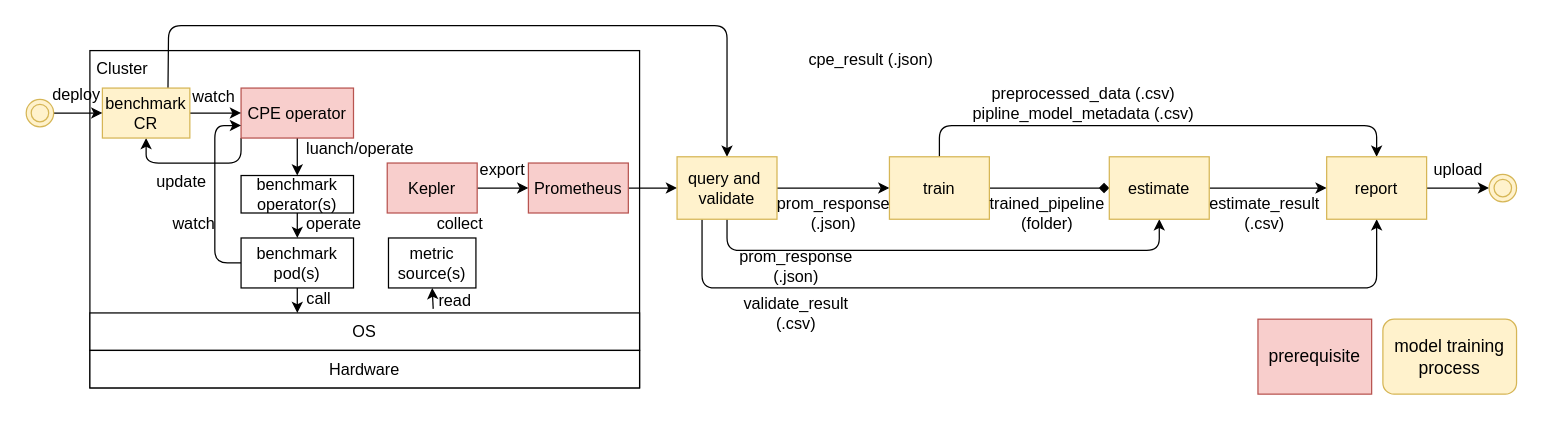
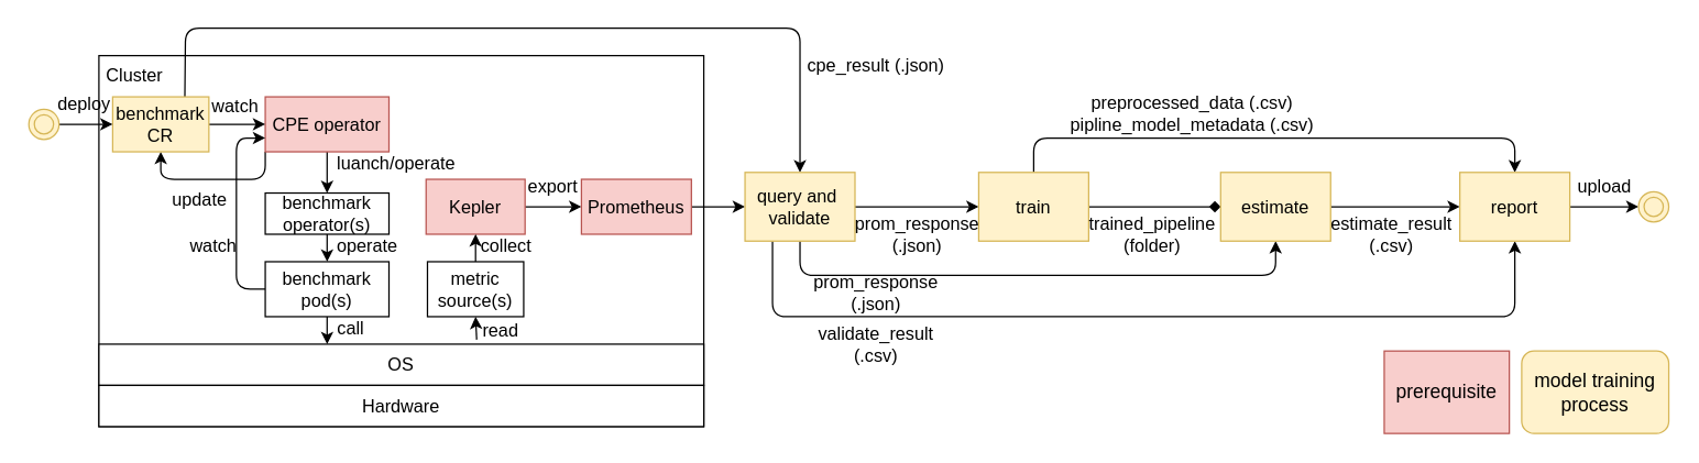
- <mxCell id="46" value="cpe_result (.json)" style="text;html=1;align=center;verticalAlign=middle;resizable=0;points=[];autosize=1;strokeColor=none;fillColor=none;fontSize=13;" vertex="1" parent="1"><mxGeometry x="636" y="32" width="120" height="30" as="geometry" /></mxCell>
+ <mxCell id="46" value="cpe_result (.json)" style="text;html=1;align=center;verticalAlign=middle;resizable=0;points=[];autosize=1;strokeColor=none;fillColor=none;fontSize=13;" vertex="1" parent="1"><mxGeometry x="576" y="32" width="120" height="30" as="geometry" /></mxCell>
+ <mxCell id="21" style="edgeStyle=none;html=1;exitX=0.5;exitY=0;exitDx=0;exitDy=0;entryX=0.5;entryY=1;entryDx=0;entryDy=0;fontSize=13;" edge="1" parent="1" source="22" target="4"><mxGeometry relative="1" as="geometry" /></mxCell>
